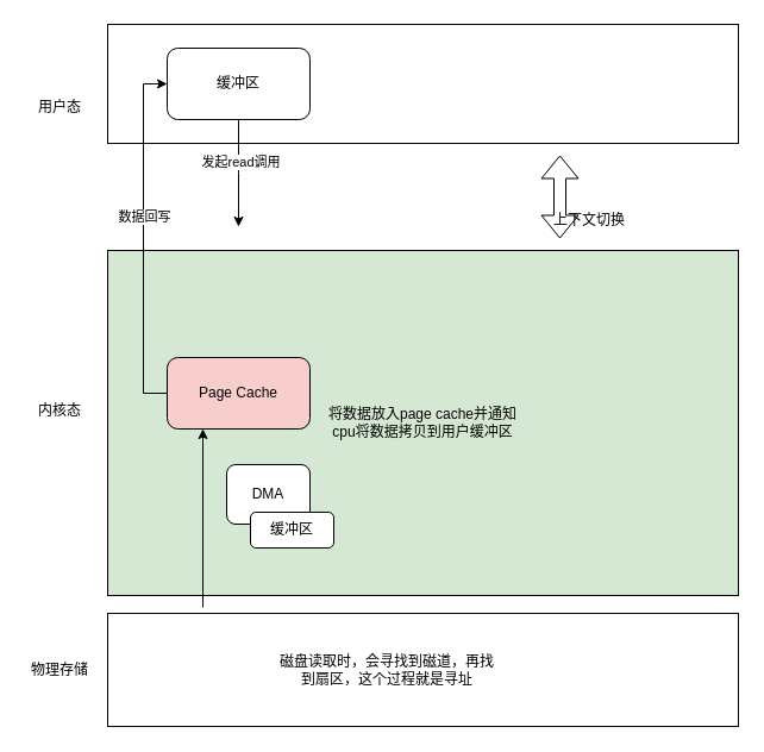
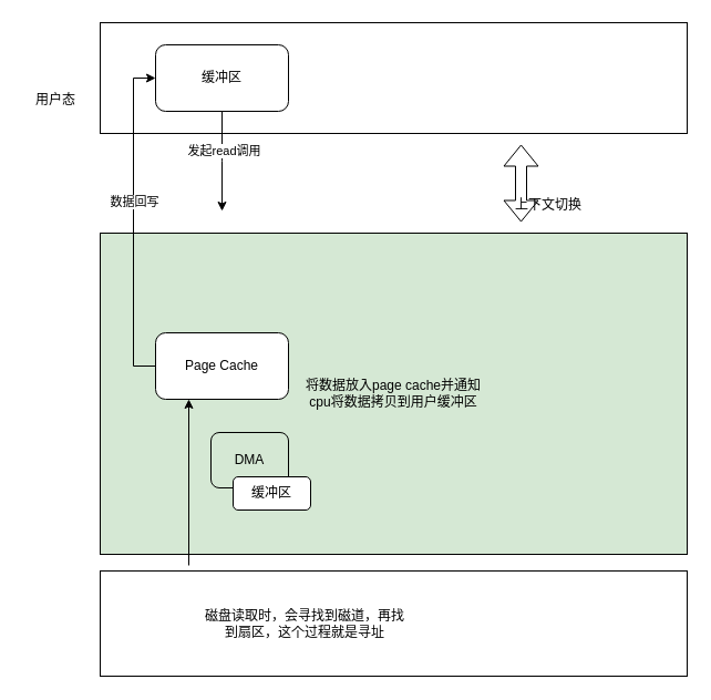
- <mxCell id="13" value="Page Cache" style="rounded=1;whiteSpace=wrap;html=1;fillColor=#f8cecc;" parent="1" vertex="1"><mxGeometry x="140" y="300" width="120" height="60" as="geometry" /></mxCell>
+ <mxCell id="13" value="Page Cache" style="rounded=1;whiteSpace=wrap;html=1;" parent="1" vertex="1"><mxGeometry x="140" y="300" width="120" height="60" as="geometry" /></mxCell>
- <mxCell id="5" value="内核态" style="text;html=1;strokeColor=none;fillColor=none;align=center;verticalAlign=middle;whiteSpace=wrap;rounded=0;" parent="1" vertex="1"><mxGeometry x="20" y="330" width="60" height="30" as="geometry" /></mxCell>
- <mxCell id="14" value="DMA" style="rounded=1;whiteSpace=wrap;html=1;" parent="1" vertex="1"><mxGeometry x="190" y="390" width="70" height="50" as="geometry" /></mxCell>
+ <mxCell id="14" value="DMA" style="rounded=1;whiteSpace=wrap;html=1;fillColor=#d5e8d4;" parent="1" vertex="1"><mxGeometry x="190" y="390" width="70" height="50" as="geometry" /></mxCell>
- <mxCell id="7" value="物理存储" style="text;html=1;strokeColor=none;fillColor=none;align=center;verticalAlign=middle;whiteSpace=wrap;rounded=0;" parent="1" vertex="1"><mxGeometry x="20" y="547.5" width="60" height="30" as="geometry" /></mxCell>
- <mxCell id="15" value="磁盘读取时，会寻找到磁道，再找到扇区，这个过程就是寻址" style="text;html=1;strokeColor=none;fillColor=none;align=center;verticalAlign=middle;whiteSpace=wrap;rounded=0;" parent="1" vertex="1"><mxGeometry x="230" y="547.5" width="190" height="30" as="geometry" /></mxCell>
+ <mxCell id="15" value="磁盘读取时，会寻找到磁道，再找到扇区，这个过程就是寻址" style="text;html=1;strokeColor=none;fillColor=none;align=center;verticalAlign=middle;whiteSpace=wrap;rounded=0;" parent="1" vertex="1"><mxGeometry x="180" y="547.5" width="190" height="30" as="geometry" /></mxCell>
